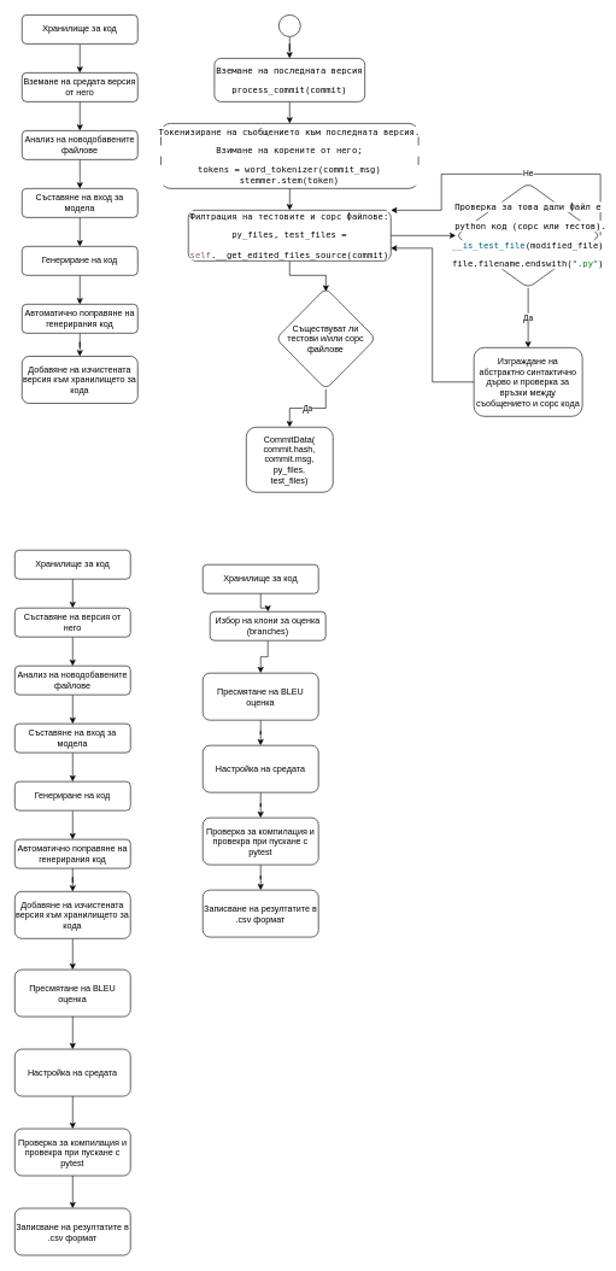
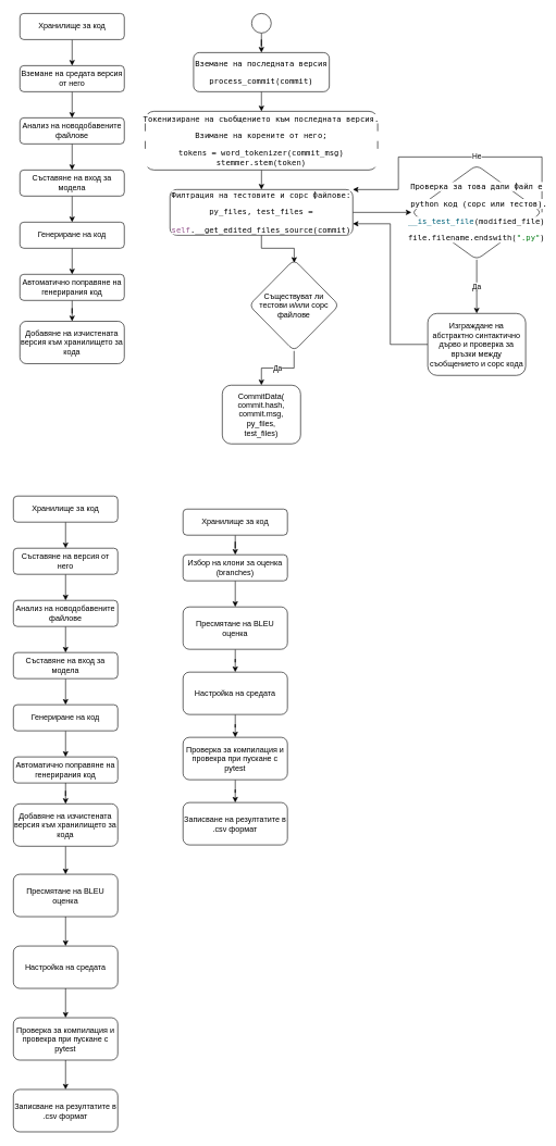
- <mxCell id="64" value="Избор на клони за оценка (branches)" style="rounded=1;whiteSpace=wrap;html=1;fontSize=12;glass=0;strokeWidth=1;shadow=0;" vertex="1" parent="1"><mxGeometry x="290" y="845" width="160" height="40" as="geometry" /></mxCell>
+ <mxCell id="64" value="Избор на клони за оценка (branches)" style="rounded=1;whiteSpace=wrap;html=1;fontSize=12;glass=0;strokeWidth=1;shadow=0;" vertex="1" parent="1"><mxGeometry x="280" y="850" width="160" height="40" as="geometry" /></mxCell>
